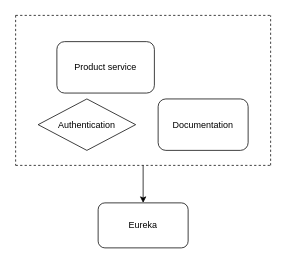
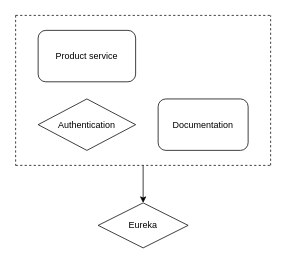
- <mxCell id="4" value="Product service" style="rounded=1;whiteSpace=wrap;html=1;" vertex="1" parent="3"><mxGeometry x="25" y="15" width="130" height="68.57" as="geometry" /></mxCell>
+ <mxCell id="4" value="Product service" style="rounded=1;whiteSpace=wrap;html=1;" vertex="1" parent="3"><mxGeometry width="130" height="68.57" as="geometry" /></mxCell>
- <mxCell id="2" value="Eureka" style="rounded=1;whiteSpace=wrap;html=1;" vertex="1" parent="1"><mxGeometry x="130" y="270" width="120" height="60" as="geometry" /></mxCell>
+ <mxCell id="2" value="Eureka" style="rhombus;whiteSpace=wrap;html=1;" vertex="1" parent="1"><mxGeometry x="130" y="270" width="120" height="60" as="geometry" /></mxCell>
